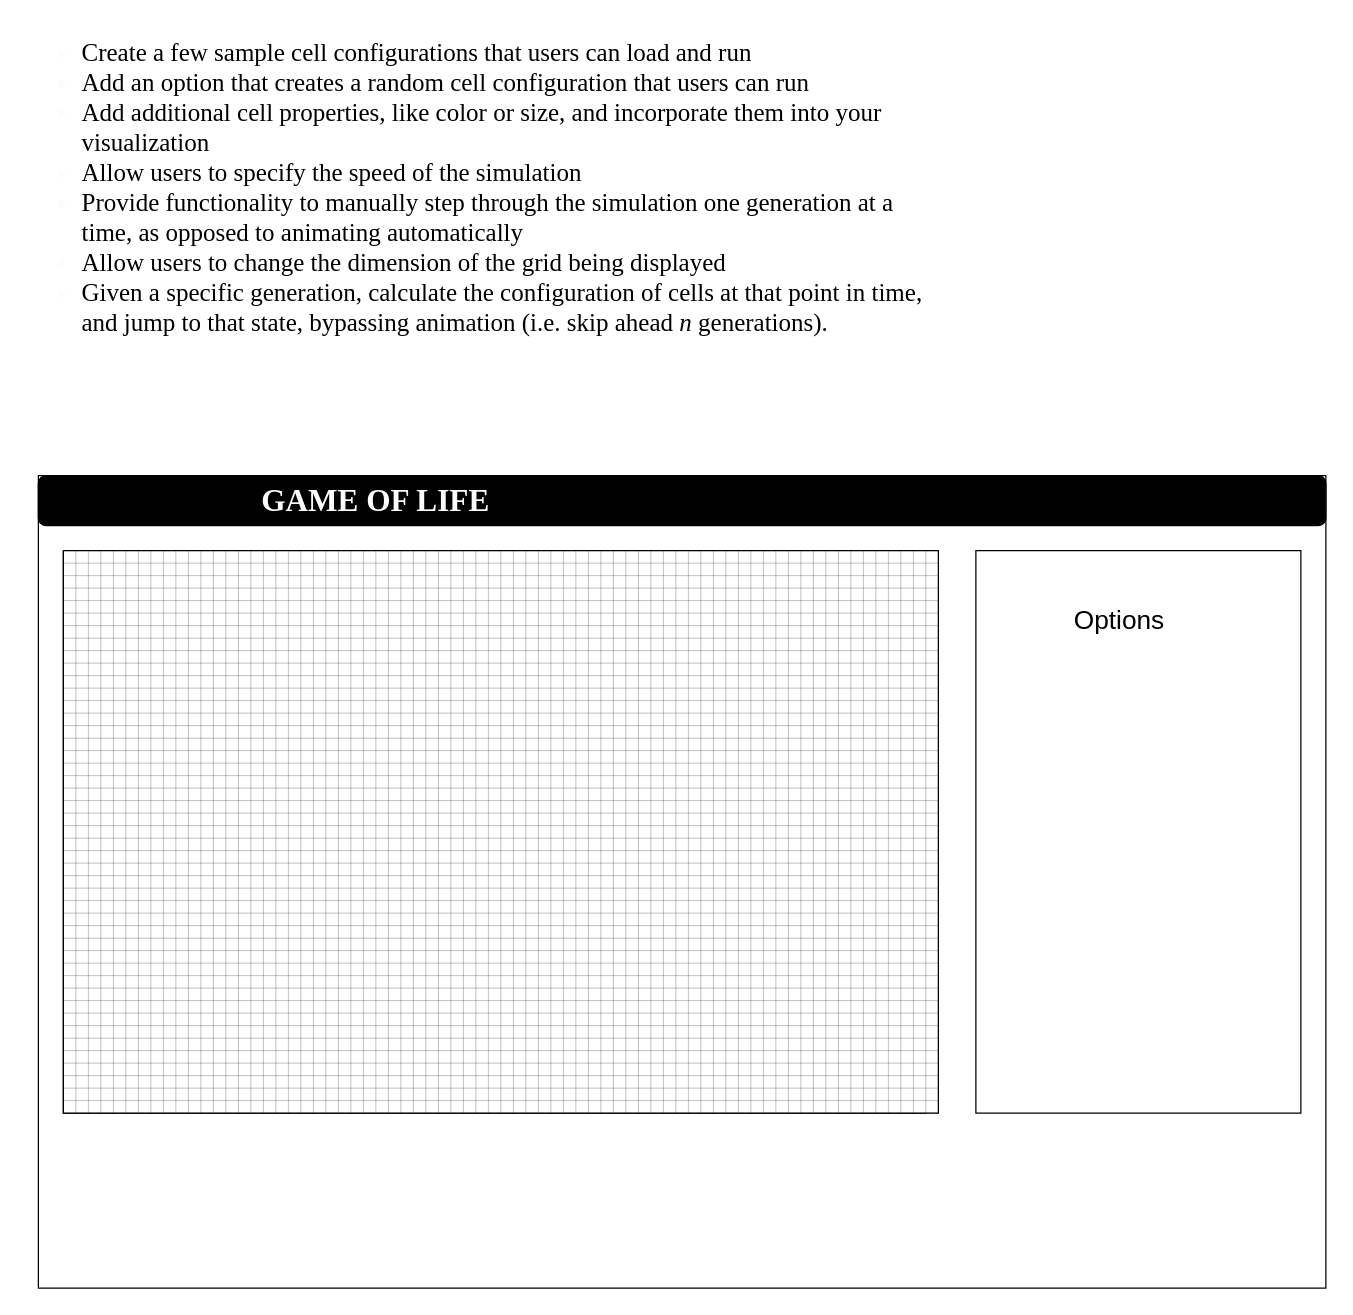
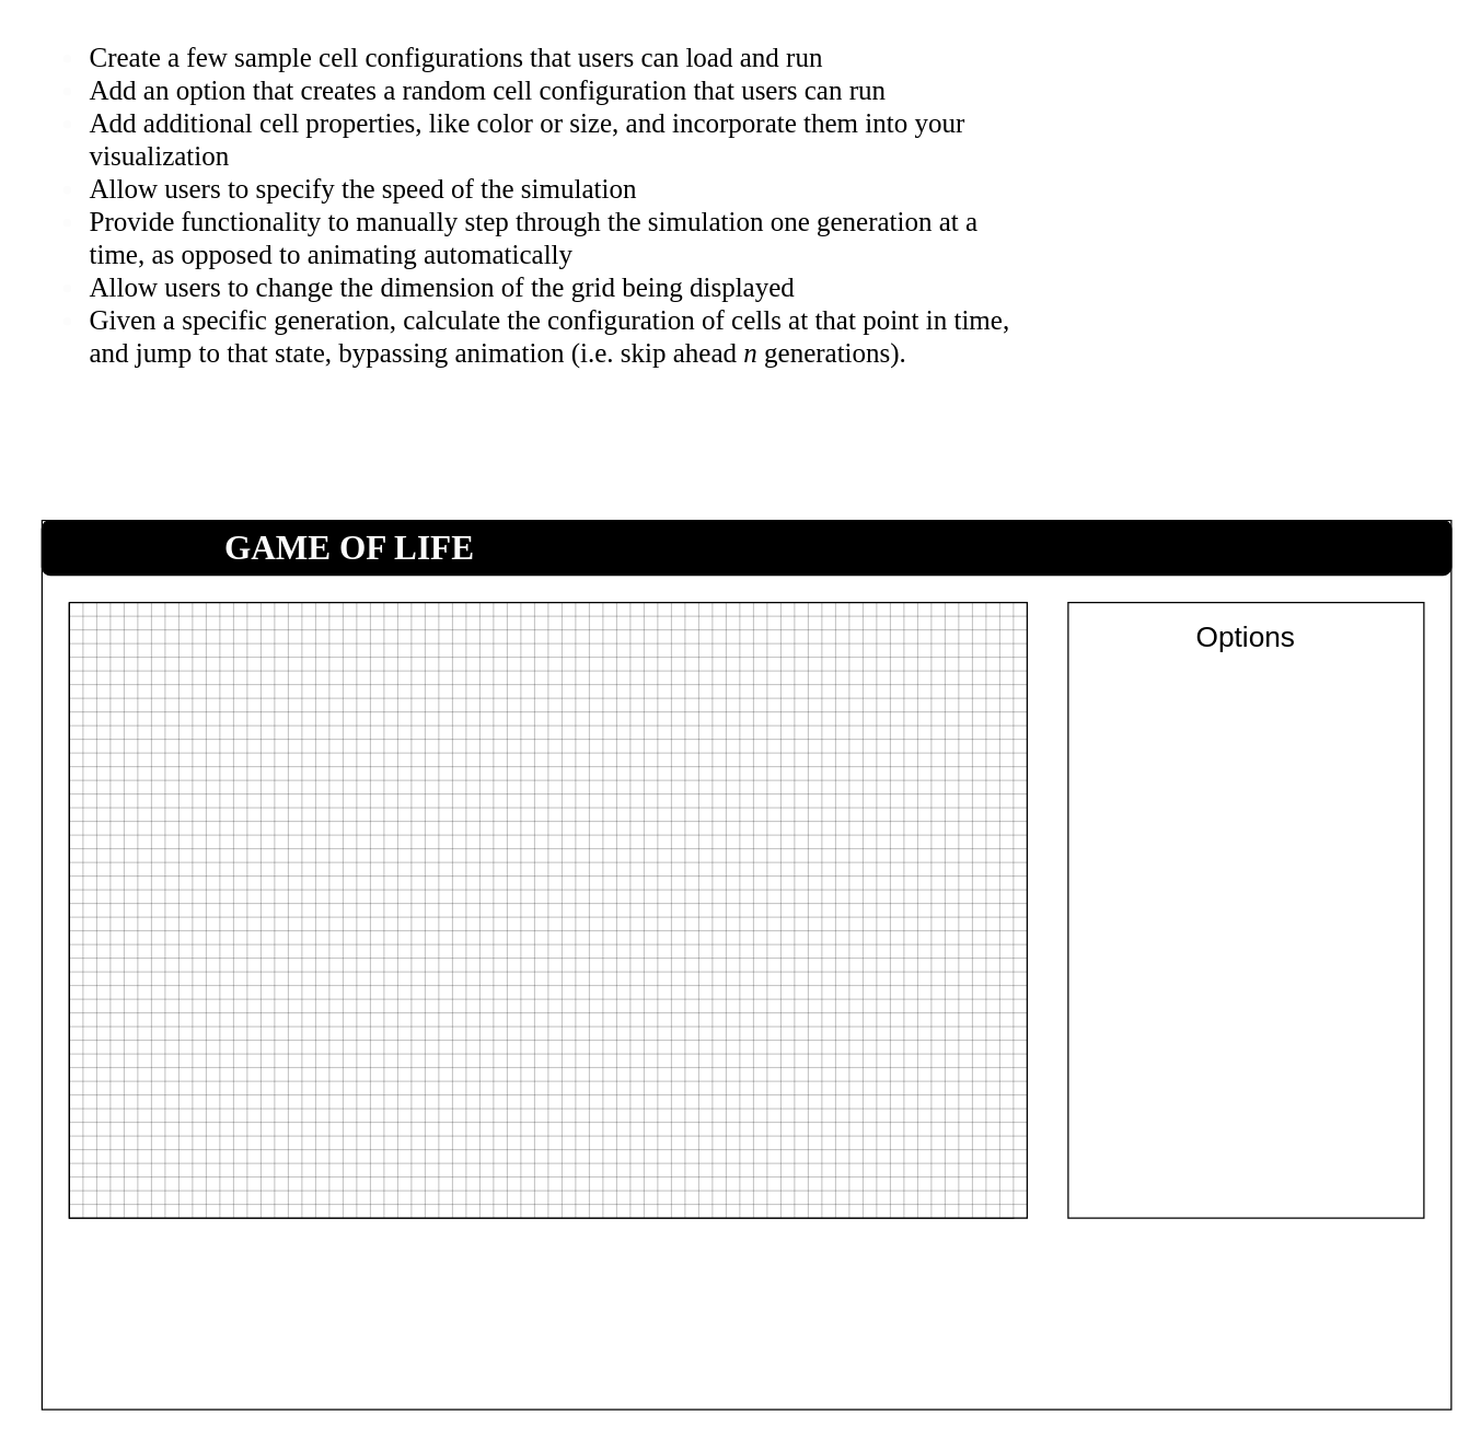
- <mxCell id="8" value="GAME OF LIFE" style="text;html=1;strokeColor=none;align=center;verticalAlign=middle;whiteSpace=wrap;rounded=0;fontColor=#FCFCFC;fontSize=25;fontStyle=1;horizontal=1;fontFamily=Georgia;" vertex="1" parent="1"><mxGeometry x="85" y="390" width="430" height="20" as="geometry" /></mxCell>
+ <mxCell id="8" value="GAME OF LIFE" style="text;html=1;strokeColor=none;align=center;verticalAlign=middle;whiteSpace=wrap;rounded=0;fontColor=#FCFCFC;fontSize=25;fontStyle=1;horizontal=1;fontFamily=Georgia;" vertex="1" parent="1"><mxGeometry x="40" y="390" width="430" height="20" as="geometry" /></mxCell>
- <mxCell id="6" value="&lt;font style=&quot;font-size: 21px&quot;&gt;Options&lt;/font&gt;" style="text;html=1;strokeColor=none;fillColor=none;align=center;verticalAlign=middle;whiteSpace=wrap;rounded=0;" vertex="1" parent="1"><mxGeometry x="860" y="470" width="70" height="50" as="geometry" /></mxCell>
+ <mxCell id="6" value="&lt;font style=&quot;font-size: 21px&quot;&gt;Options&lt;/font&gt;" style="text;html=1;strokeColor=none;fillColor=none;align=center;verticalAlign=middle;whiteSpace=wrap;rounded=0;" vertex="1" parent="1"><mxGeometry x="875" y="440" width="70" height="50" as="geometry" /></mxCell>
